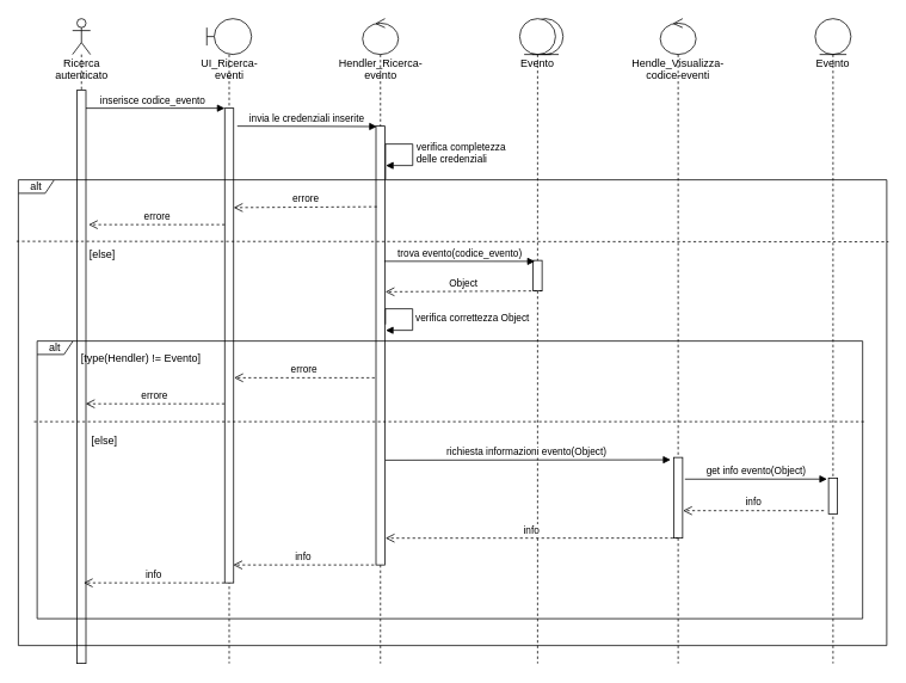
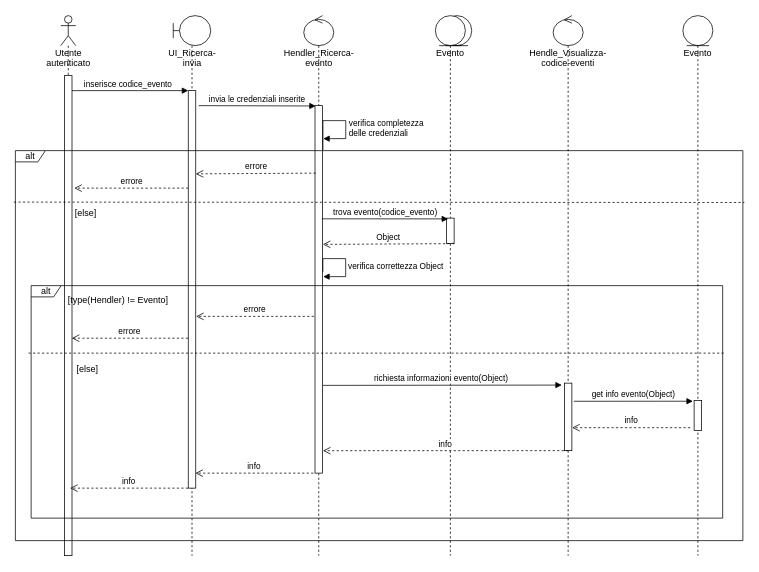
- <mxCell id="4" value="UI_Ricerca-eventi" style="shape=umlLifeline;participant=umlBoundary;perimeter=lifelinePerimeter;whiteSpace=wrap;html=1;container=1;collapsible=0;recursiveResize=0;verticalAlign=top;spacingTop=36;outlineConnect=0;" vertex="1" parent="1"><mxGeometry x="230.5" y="20" width="50" height="720" as="geometry" /></mxCell>
+ <mxCell id="4" value="UI_Ricerca-invia" style="shape=umlLifeline;participant=umlBoundary;perimeter=lifelinePerimeter;whiteSpace=wrap;html=1;container=1;collapsible=0;recursiveResize=0;verticalAlign=top;spacingTop=36;outlineConnect=0;" vertex="1" parent="1"><mxGeometry x="230.5" y="20" width="50" height="720" as="geometry" /></mxCell>
- <mxCell id="11" value="Ricerca autenticato" style="shape=umlLifeline;participant=umlActor;perimeter=lifelinePerimeter;whiteSpace=wrap;html=1;container=1;collapsible=0;recursiveResize=0;verticalAlign=top;spacingTop=36;outlineConnect=0;" vertex="1" parent="1"><mxGeometry x="80.5" y="20" width="20" height="720" as="geometry" /></mxCell>
+ <mxCell id="11" value="Utente autenticato" style="shape=umlLifeline;participant=umlActor;perimeter=lifelinePerimeter;whiteSpace=wrap;html=1;container=1;collapsible=0;recursiveResize=0;verticalAlign=top;spacingTop=36;outlineConnect=0;" vertex="1" parent="1"><mxGeometry x="80.5" y="20" width="20" height="720" as="geometry" /></mxCell>
